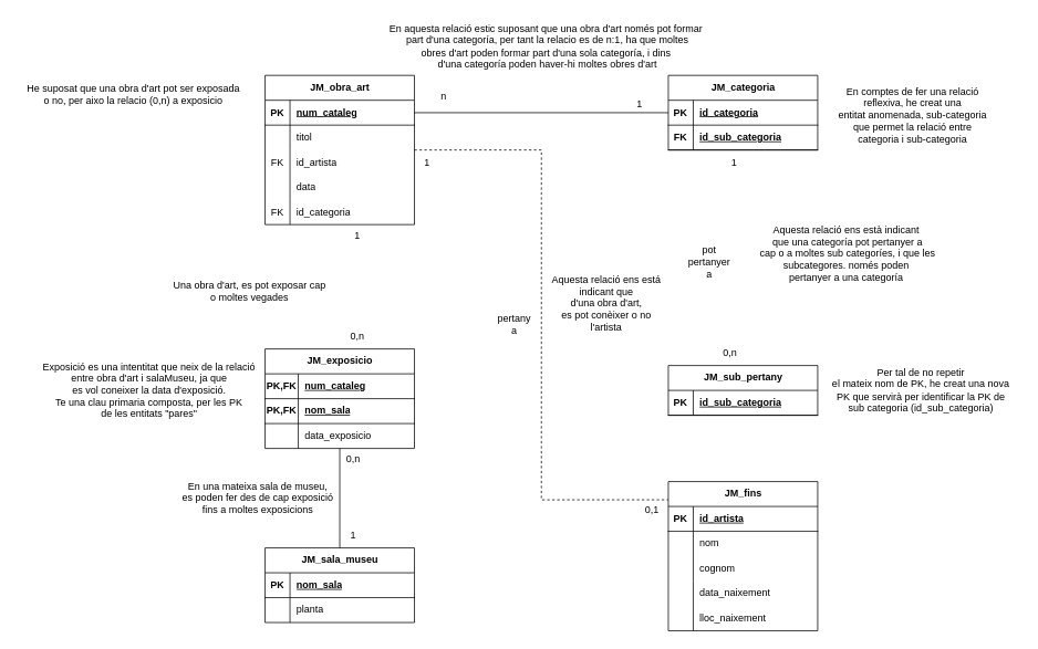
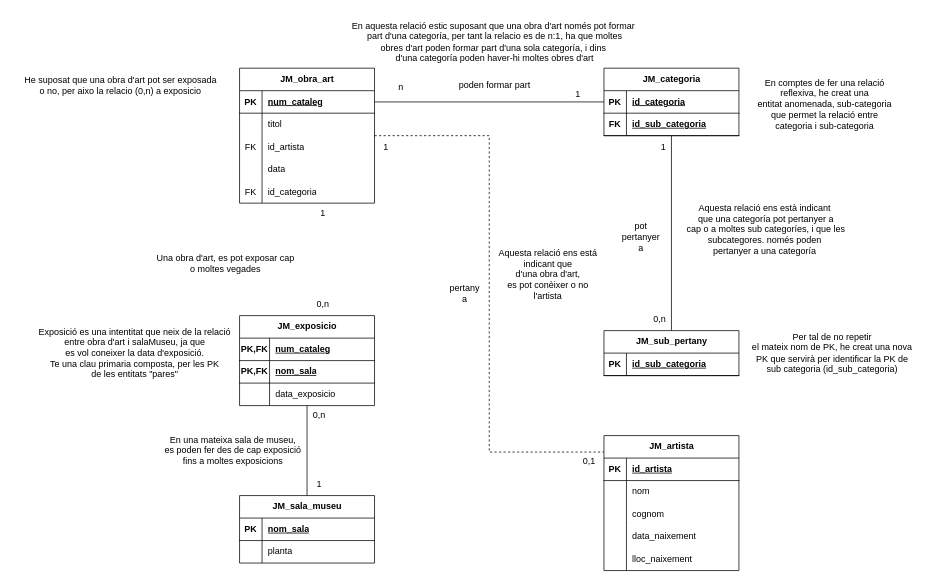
+ <mxCell id="79" value="poden formar part" style="text;html=1;align=center;verticalAlign=middle;resizable=0;points=[];autosize=1;strokeColor=none;fillColor=none;" vertex="1" parent="1"><mxGeometry x="599" y="98" width="120" height="30" as="geometry" /></mxCell>
+ <mxCell id="52" style="edgeStyle=orthogonalEdgeStyle;rounded=0;orthogonalLoop=1;jettySize=auto;html=1;entryX=0.5;entryY=0;entryDx=0;entryDy=0;endArrow=none;endFill=0;" edge="1" parent="1" source="53" target="61"><mxGeometry relative="1" as="geometry" /></mxCell>
- <mxCell id="18" value="JM_fins" style="shape=table;startSize=30;container=1;collapsible=1;childLayout=tableLayout;fixedRows=1;rowLines=0;fontStyle=1;align=center;resizeLast=1;html=1;" vertex="1" parent="1"><mxGeometry x="805" y="580" width="180" height="180" as="geometry" /></mxCell>
+ <mxCell id="18" value="JM_artista" style="shape=table;startSize=30;container=1;collapsible=1;childLayout=tableLayout;fixedRows=1;rowLines=0;fontStyle=1;align=center;resizeLast=1;html=1;" vertex="1" parent="1"><mxGeometry x="805" y="580" width="180" height="180" as="geometry" /></mxCell>
